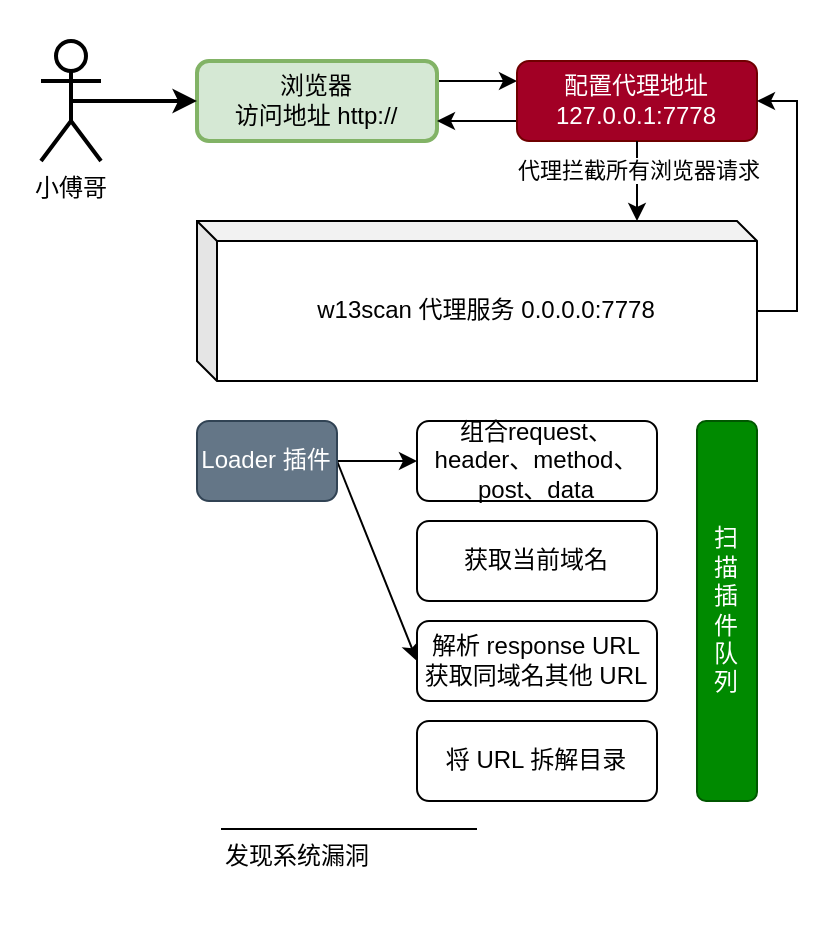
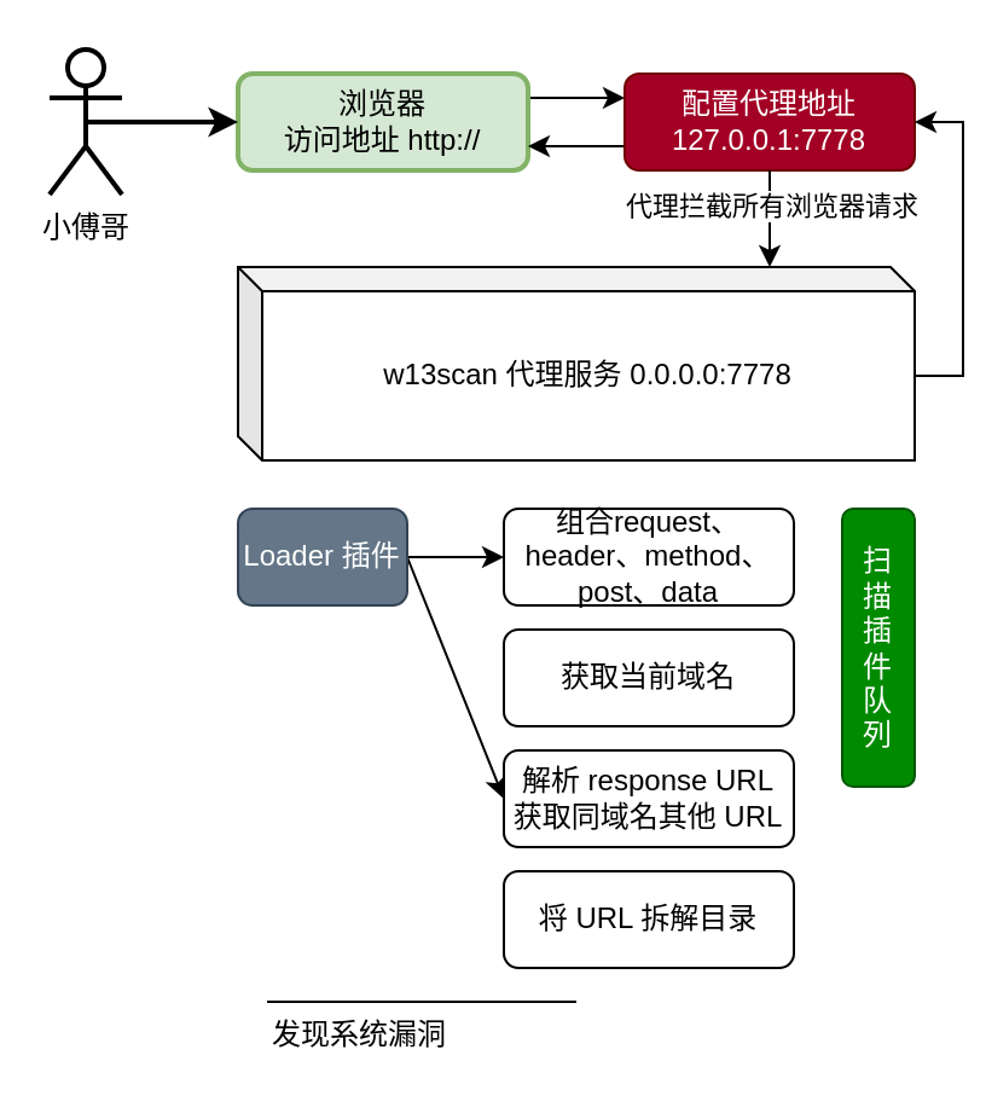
- <mxCell id="13" value="扫&lt;div&gt;描&lt;/div&gt;&lt;div&gt;插&lt;/div&gt;&lt;div&gt;件&lt;/div&gt;&lt;div&gt;队&lt;/div&gt;&lt;div&gt;列&lt;/div&gt;" style="rounded=1;whiteSpace=wrap;html=1;fillColor=#008a00;fontColor=#ffffff;strokeColor=#005700;" vertex="1" parent="1"><mxGeometry x="348" y="210" width="30" height="190" as="geometry" /></mxCell>
+ <mxCell id="13" value="扫&lt;div&gt;描&lt;/div&gt;&lt;div&gt;插&lt;/div&gt;&lt;div&gt;件&lt;/div&gt;&lt;div&gt;队&lt;/div&gt;&lt;div&gt;列&lt;/div&gt;" style="rounded=1;whiteSpace=wrap;html=1;fillColor=#008a00;fontColor=#ffffff;strokeColor=#005700;" vertex="1" parent="1"><mxGeometry x="348" y="210" width="30" height="115" as="geometry" /></mxCell>
